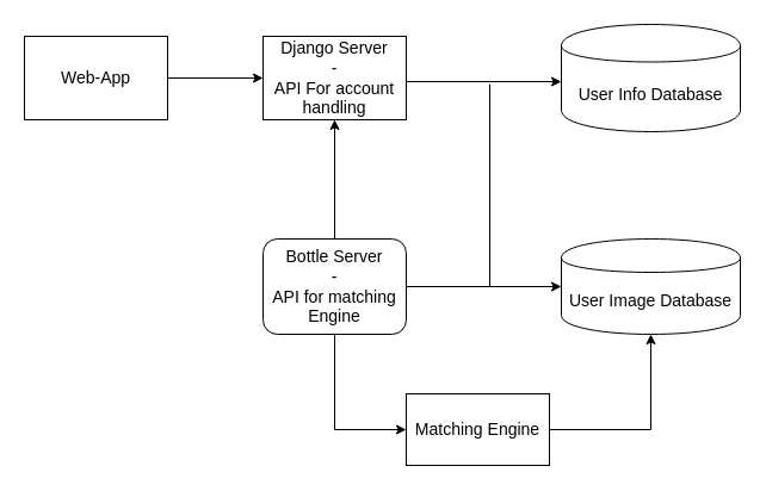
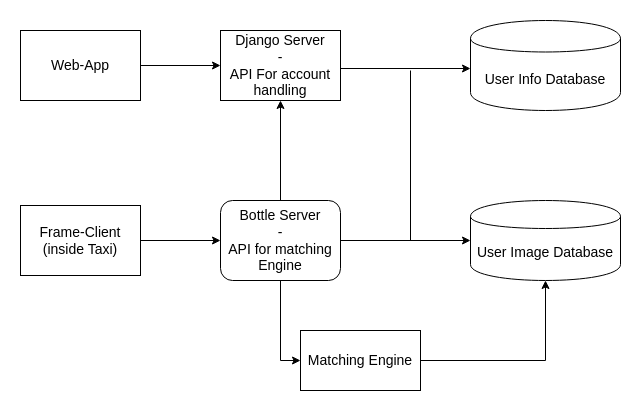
+ <mxCell id="8" value="Frame-Client&lt;br style=&quot;font-size: 14px;&quot;&gt;(inside Taxi)" style="rounded=0;whiteSpace=wrap;html=1;fontSize=14;" vertex="1" parent="1"><mxGeometry x="20" y="205" width="120" height="70" as="geometry" /></mxCell>
+ <mxCell id="7" style="edgeStyle=orthogonalEdgeStyle;rounded=0;orthogonalLoop=1;jettySize=auto;html=1;exitX=1;exitY=0.5;exitDx=0;exitDy=0;entryX=0;entryY=0.5;entryDx=0;entryDy=0;fontSize=14;" edge="1" parent="1" source="8" target="12"><mxGeometry relative="1" as="geometry" /></mxCell>
- <mxCell id="15" value="&lt;div style=&quot;font-size: 14px;&quot;&gt;Matching Engine&lt;/div&gt;" style="rounded=0;whiteSpace=wrap;html=1;fontSize=14;" vertex="1" parent="1"><mxGeometry x="340" y="330" width="120" height="60" as="geometry" /></mxCell>
+ <mxCell id="15" value="&lt;div style=&quot;font-size: 14px;&quot;&gt;Matching Engine&lt;/div&gt;" style="rounded=0;whiteSpace=wrap;html=1;fontSize=14;" vertex="1" parent="1"><mxGeometry x="300" y="330" width="120" height="60" as="geometry" /></mxCell>
